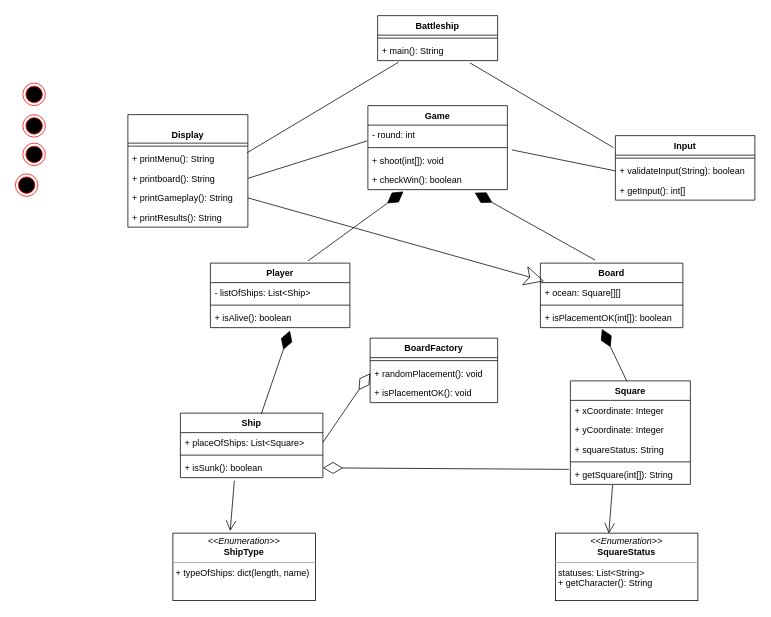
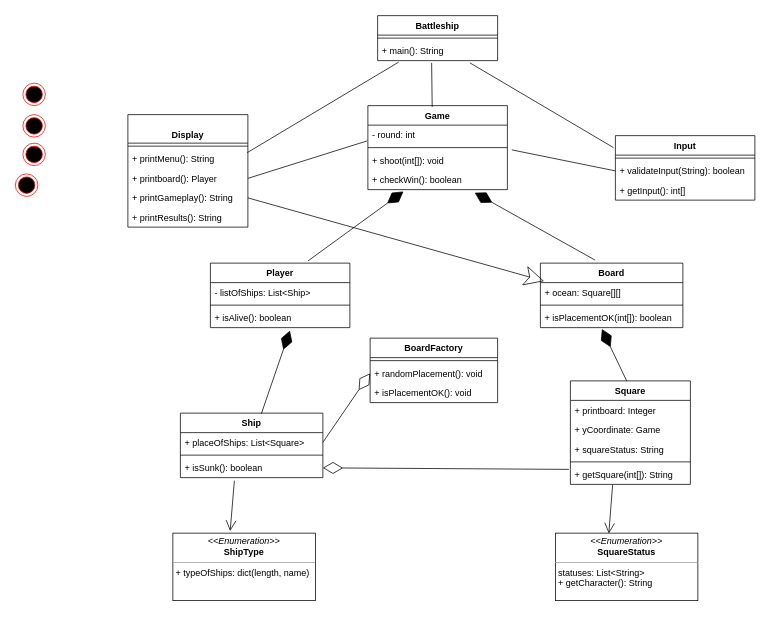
+ <mxCell id="52" value="" style="endArrow=none;endFill=0;endSize=24;html=1;rounded=0;exitX=0.461;exitY=0.016;exitDx=0;exitDy=0;exitPerimeter=0;entryX=0.45;entryY=1.115;entryDx=0;entryDy=0;entryPerimeter=0;" edge="1" parent="1" source="15" target="4"><mxGeometry width="160" relative="1" as="geometry"><mxPoint x="410" y="320" as="sourcePoint" /><mxPoint x="576" y="90" as="targetPoint" /></mxGeometry></mxCell>
- <mxCell id="8" value="+ printboard(): String" style="text;strokeColor=none;fillColor=none;align=left;verticalAlign=top;spacingLeft=4;spacingRight=4;overflow=hidden;rotatable=0;points=[[0,0.5],[1,0.5]];portConstraint=eastwest;" vertex="1" parent="5"><mxGeometry y="72" width="160" height="26" as="geometry" /></mxCell>
+ <mxCell id="8" value="+ printboard(): Player" style="text;strokeColor=none;fillColor=none;align=left;verticalAlign=top;spacingLeft=4;spacingRight=4;overflow=hidden;rotatable=0;points=[[0,0.5],[1,0.5]];portConstraint=eastwest;" vertex="1" parent="5"><mxGeometry y="72" width="160" height="26" as="geometry" /></mxCell>
- <mxCell id="38" value="+ xCoordinate: Integer&#10;" style="text;strokeColor=none;fillColor=none;align=left;verticalAlign=top;spacingLeft=4;spacingRight=4;overflow=hidden;rotatable=0;points=[[0,0.5],[1,0.5]];portConstraint=eastwest;" vertex="1" parent="37"><mxGeometry y="26" width="160" height="26" as="geometry" /></mxCell>
+ <mxCell id="38" value="+ printboard: Integer&#10;" style="text;strokeColor=none;fillColor=none;align=left;verticalAlign=top;spacingLeft=4;spacingRight=4;overflow=hidden;rotatable=0;points=[[0,0.5],[1,0.5]];portConstraint=eastwest;" vertex="1" parent="37"><mxGeometry y="26" width="160" height="26" as="geometry" /></mxCell>
- <mxCell id="39" value="+ yCoordinate: Integer&#10;" style="text;strokeColor=none;fillColor=none;align=left;verticalAlign=top;spacingLeft=4;spacingRight=4;overflow=hidden;rotatable=0;points=[[0,0.5],[1,0.5]];portConstraint=eastwest;" vertex="1" parent="37"><mxGeometry y="52" width="160" height="26" as="geometry" /></mxCell>
+ <mxCell id="39" value="+ yCoordinate: Game&#10;" style="text;strokeColor=none;fillColor=none;align=left;verticalAlign=top;spacingLeft=4;spacingRight=4;overflow=hidden;rotatable=0;points=[[0,0.5],[1,0.5]];portConstraint=eastwest;" vertex="1" parent="37"><mxGeometry y="52" width="160" height="26" as="geometry" /></mxCell>
